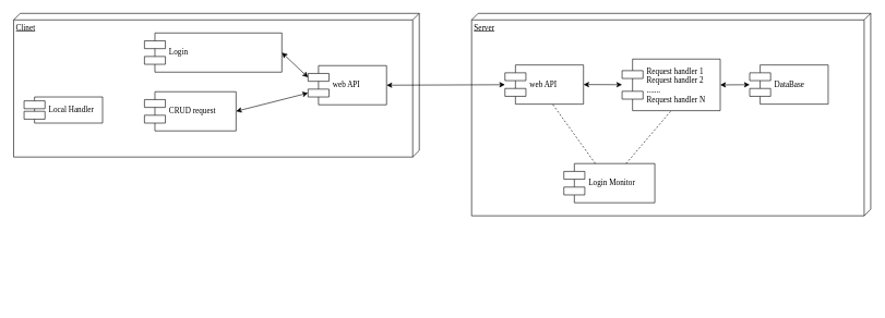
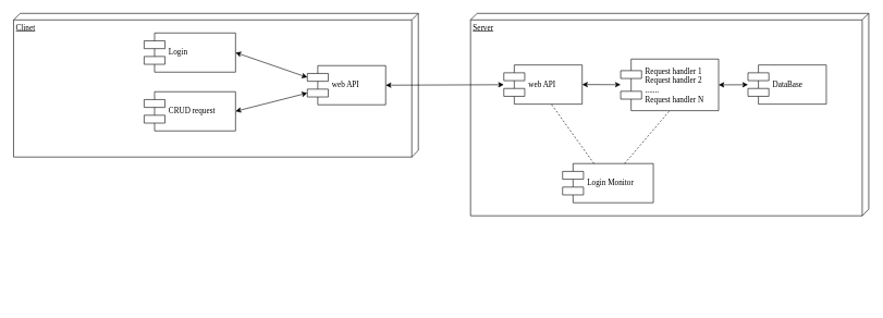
- <mxCell id="5" value="Login" style="shape=component;align=left;spacingLeft=36;rounded=0;shadow=0;comic=0;labelBackgroundColor=none;strokeWidth=1;fontFamily=Verdana;fontSize=12;html=1;" parent="1" vertex="1"><mxGeometry x="220" y="50" width="210" height="60" as="geometry" /></mxCell>
+ <mxCell id="5" value="Login" style="shape=component;align=left;spacingLeft=36;rounded=0;shadow=0;comic=0;labelBackgroundColor=none;strokeWidth=1;fontFamily=Verdana;fontSize=12;html=1;" parent="1" vertex="1"><mxGeometry x="220" y="50" width="140" height="60" as="geometry" /></mxCell>
- <mxCell id="20" value="Local Handler" style="shape=component;align=left;spacingLeft=36;rounded=0;shadow=0;comic=0;labelBackgroundColor=none;strokeWidth=1;fontFamily=Verdana;fontSize=12;html=1;" vertex="1" parent="1"><mxGeometry x="36" y="148" width="120" height="40" as="geometry" /></mxCell>
